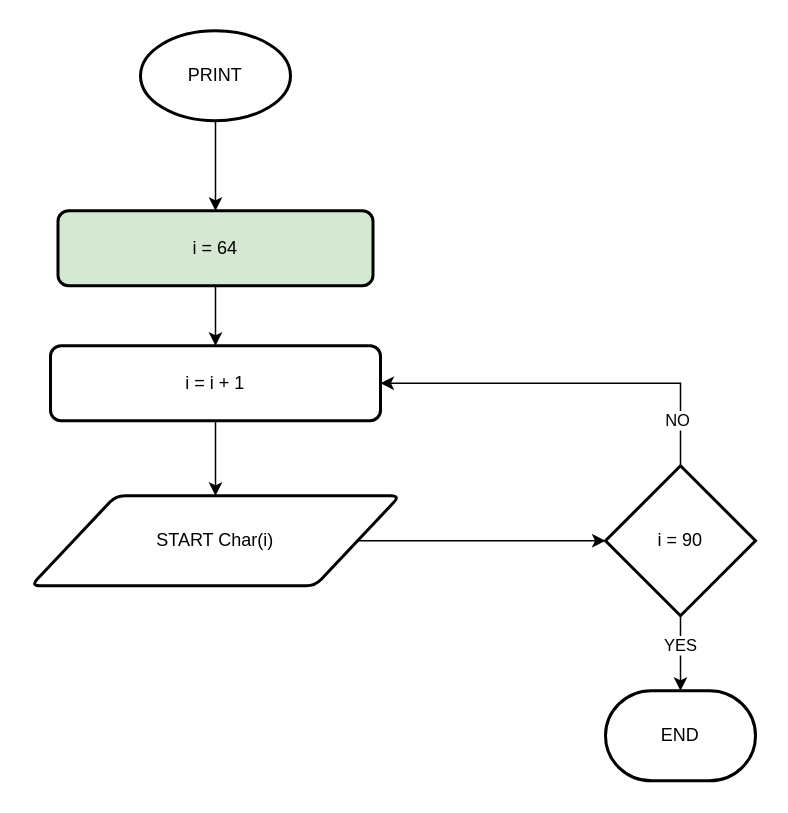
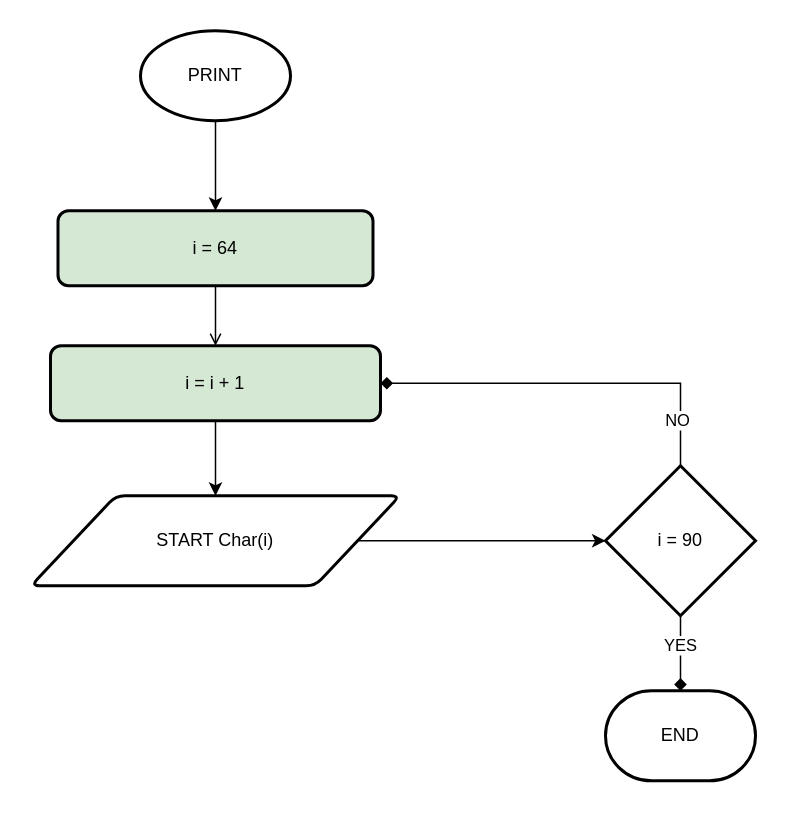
- <mxCell id="4" style="edgeStyle=orthogonalEdgeStyle;rounded=0;orthogonalLoop=1;jettySize=auto;html=1;exitX=0.5;exitY=1;exitDx=0;exitDy=0;entryX=0.5;entryY=0;entryDx=0;entryDy=0;" edge="1" parent="1" source="5" target="7"><mxGeometry relative="1" as="geometry" /></mxCell>
+ <mxCell id="4" style="edgeStyle=orthogonalEdgeStyle;rounded=0;orthogonalLoop=1;jettySize=auto;html=1;exitX=0.5;exitY=1;exitDx=0;exitDy=0;entryX=0.5;entryY=0;entryDx=0;entryDy=0;endArrow=open;" edge="1" parent="1" source="5" target="7"><mxGeometry relative="1" as="geometry" /></mxCell>
- <mxCell id="7" value="i = i + 1" style="rounded=1;whiteSpace=wrap;html=1;absoluteArcSize=1;arcSize=14;strokeWidth=2;" vertex="1" parent="1"><mxGeometry x="33" y="230" width="220" height="50" as="geometry" /></mxCell>
+ <mxCell id="7" value="i = i + 1" style="rounded=1;whiteSpace=wrap;html=1;absoluteArcSize=1;arcSize=14;strokeWidth=2;fillColor=#d5e8d4;" vertex="1" parent="1"><mxGeometry x="33" y="230" width="220" height="50" as="geometry" /></mxCell>
- <mxCell id="9" style="edgeStyle=orthogonalEdgeStyle;rounded=0;orthogonalLoop=1;jettySize=auto;html=1;exitX=0.5;exitY=0;exitDx=0;exitDy=0;exitPerimeter=0;entryX=1;entryY=0.5;entryDx=0;entryDy=0;" edge="1" parent="1" source="13" target="7"><mxGeometry relative="1" as="geometry" /></mxCell>
+ <mxCell id="9" style="edgeStyle=orthogonalEdgeStyle;rounded=0;orthogonalLoop=1;jettySize=auto;html=1;exitX=0.5;exitY=0;exitDx=0;exitDy=0;exitPerimeter=0;entryX=1;entryY=0.5;entryDx=0;entryDy=0;endArrow=diamond;" edge="1" parent="1" source="13" target="7"><mxGeometry relative="1" as="geometry" /></mxCell>
- <mxCell id="11" style="edgeStyle=orthogonalEdgeStyle;rounded=0;orthogonalLoop=1;jettySize=auto;html=1;exitX=0.5;exitY=1;exitDx=0;exitDy=0;exitPerimeter=0;" edge="1" parent="1" source="13" target="15"><mxGeometry relative="1" as="geometry" /></mxCell>
+ <mxCell id="11" style="edgeStyle=orthogonalEdgeStyle;rounded=0;orthogonalLoop=1;jettySize=auto;html=1;exitX=0.5;exitY=1;exitDx=0;exitDy=0;exitPerimeter=0;endArrow=diamond;" edge="1" parent="1" source="13" target="15"><mxGeometry relative="1" as="geometry" /></mxCell>
